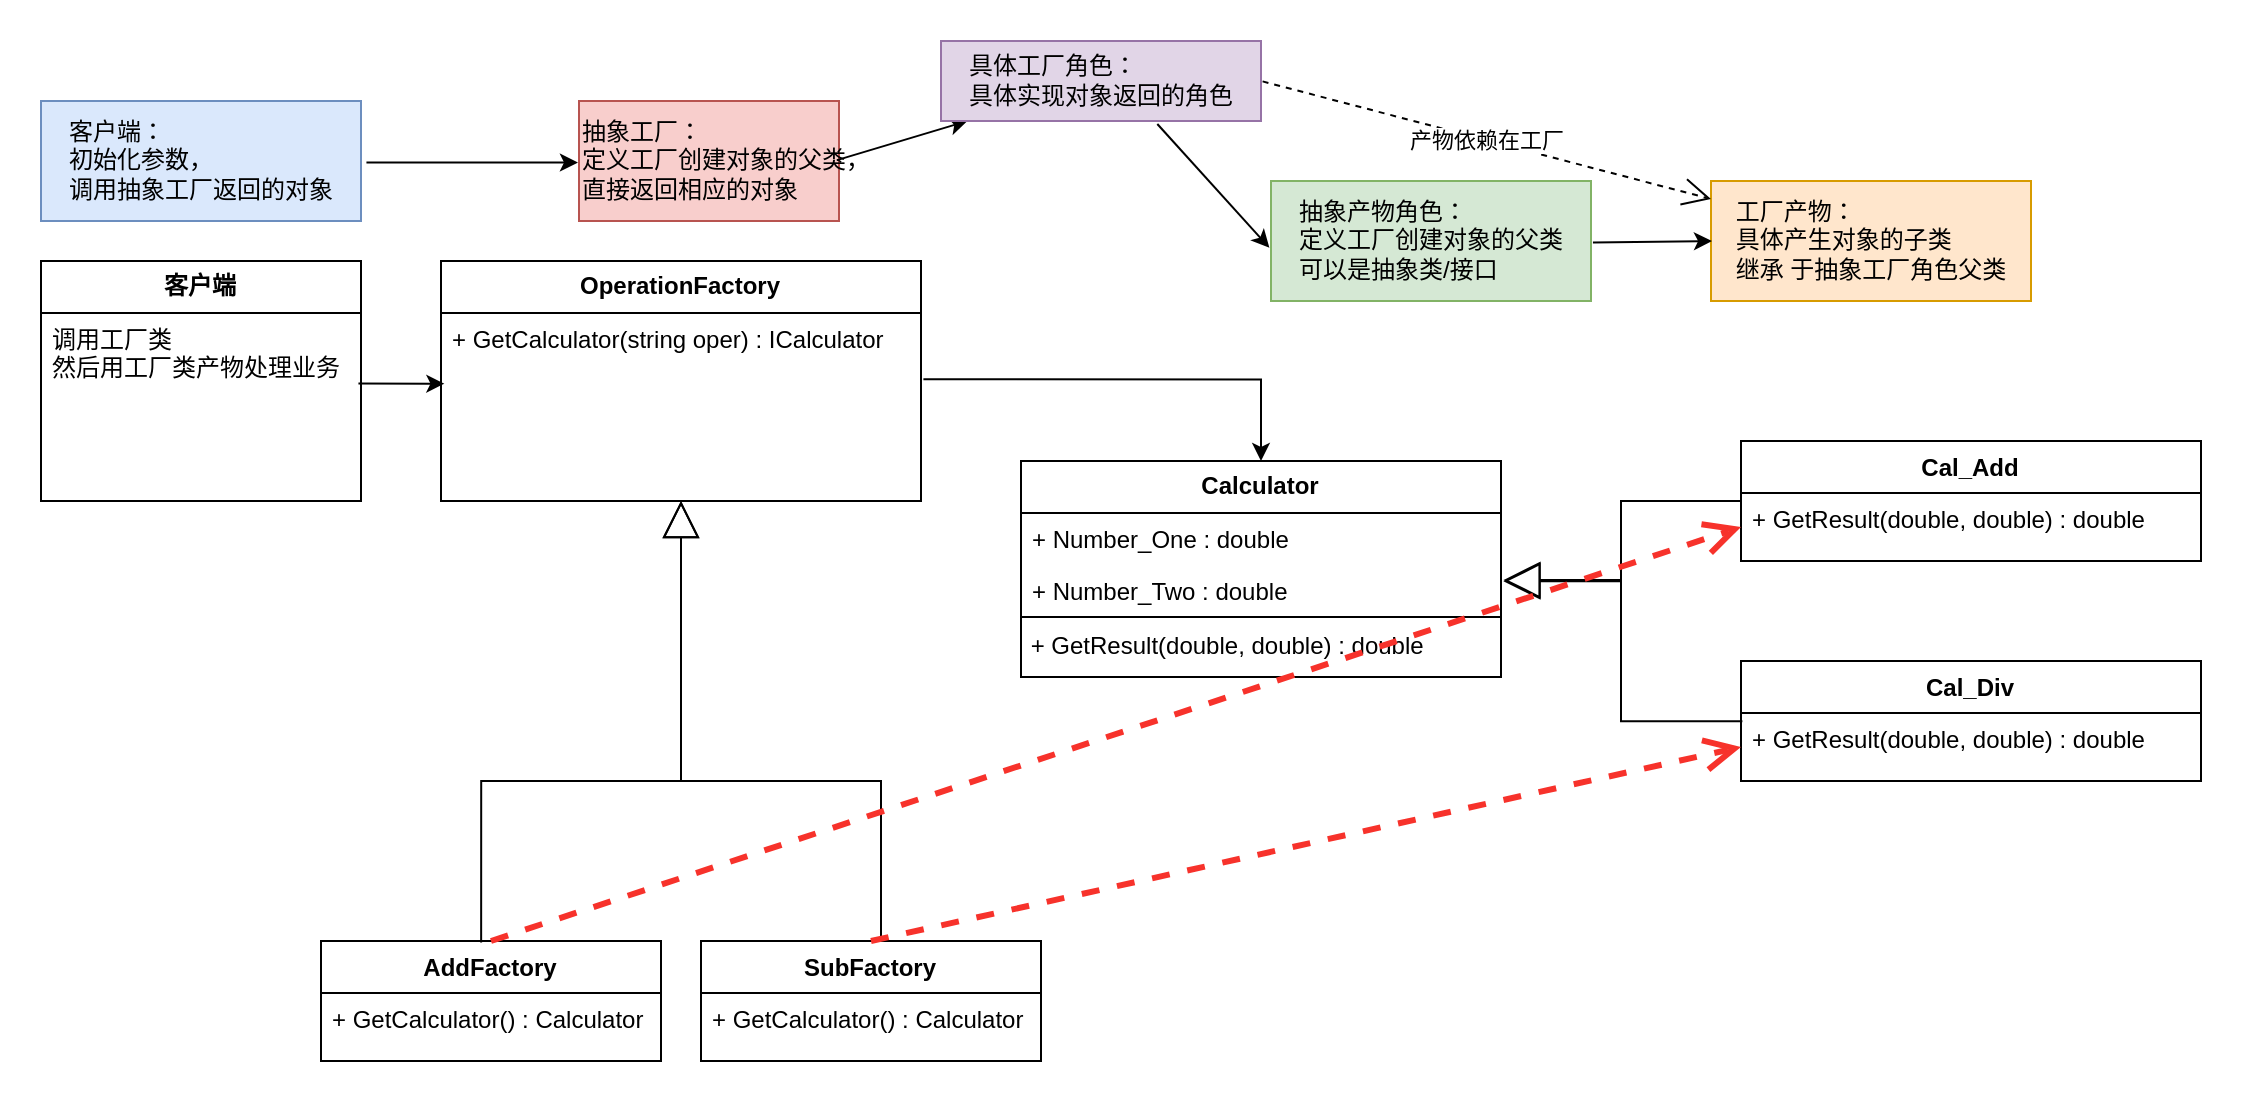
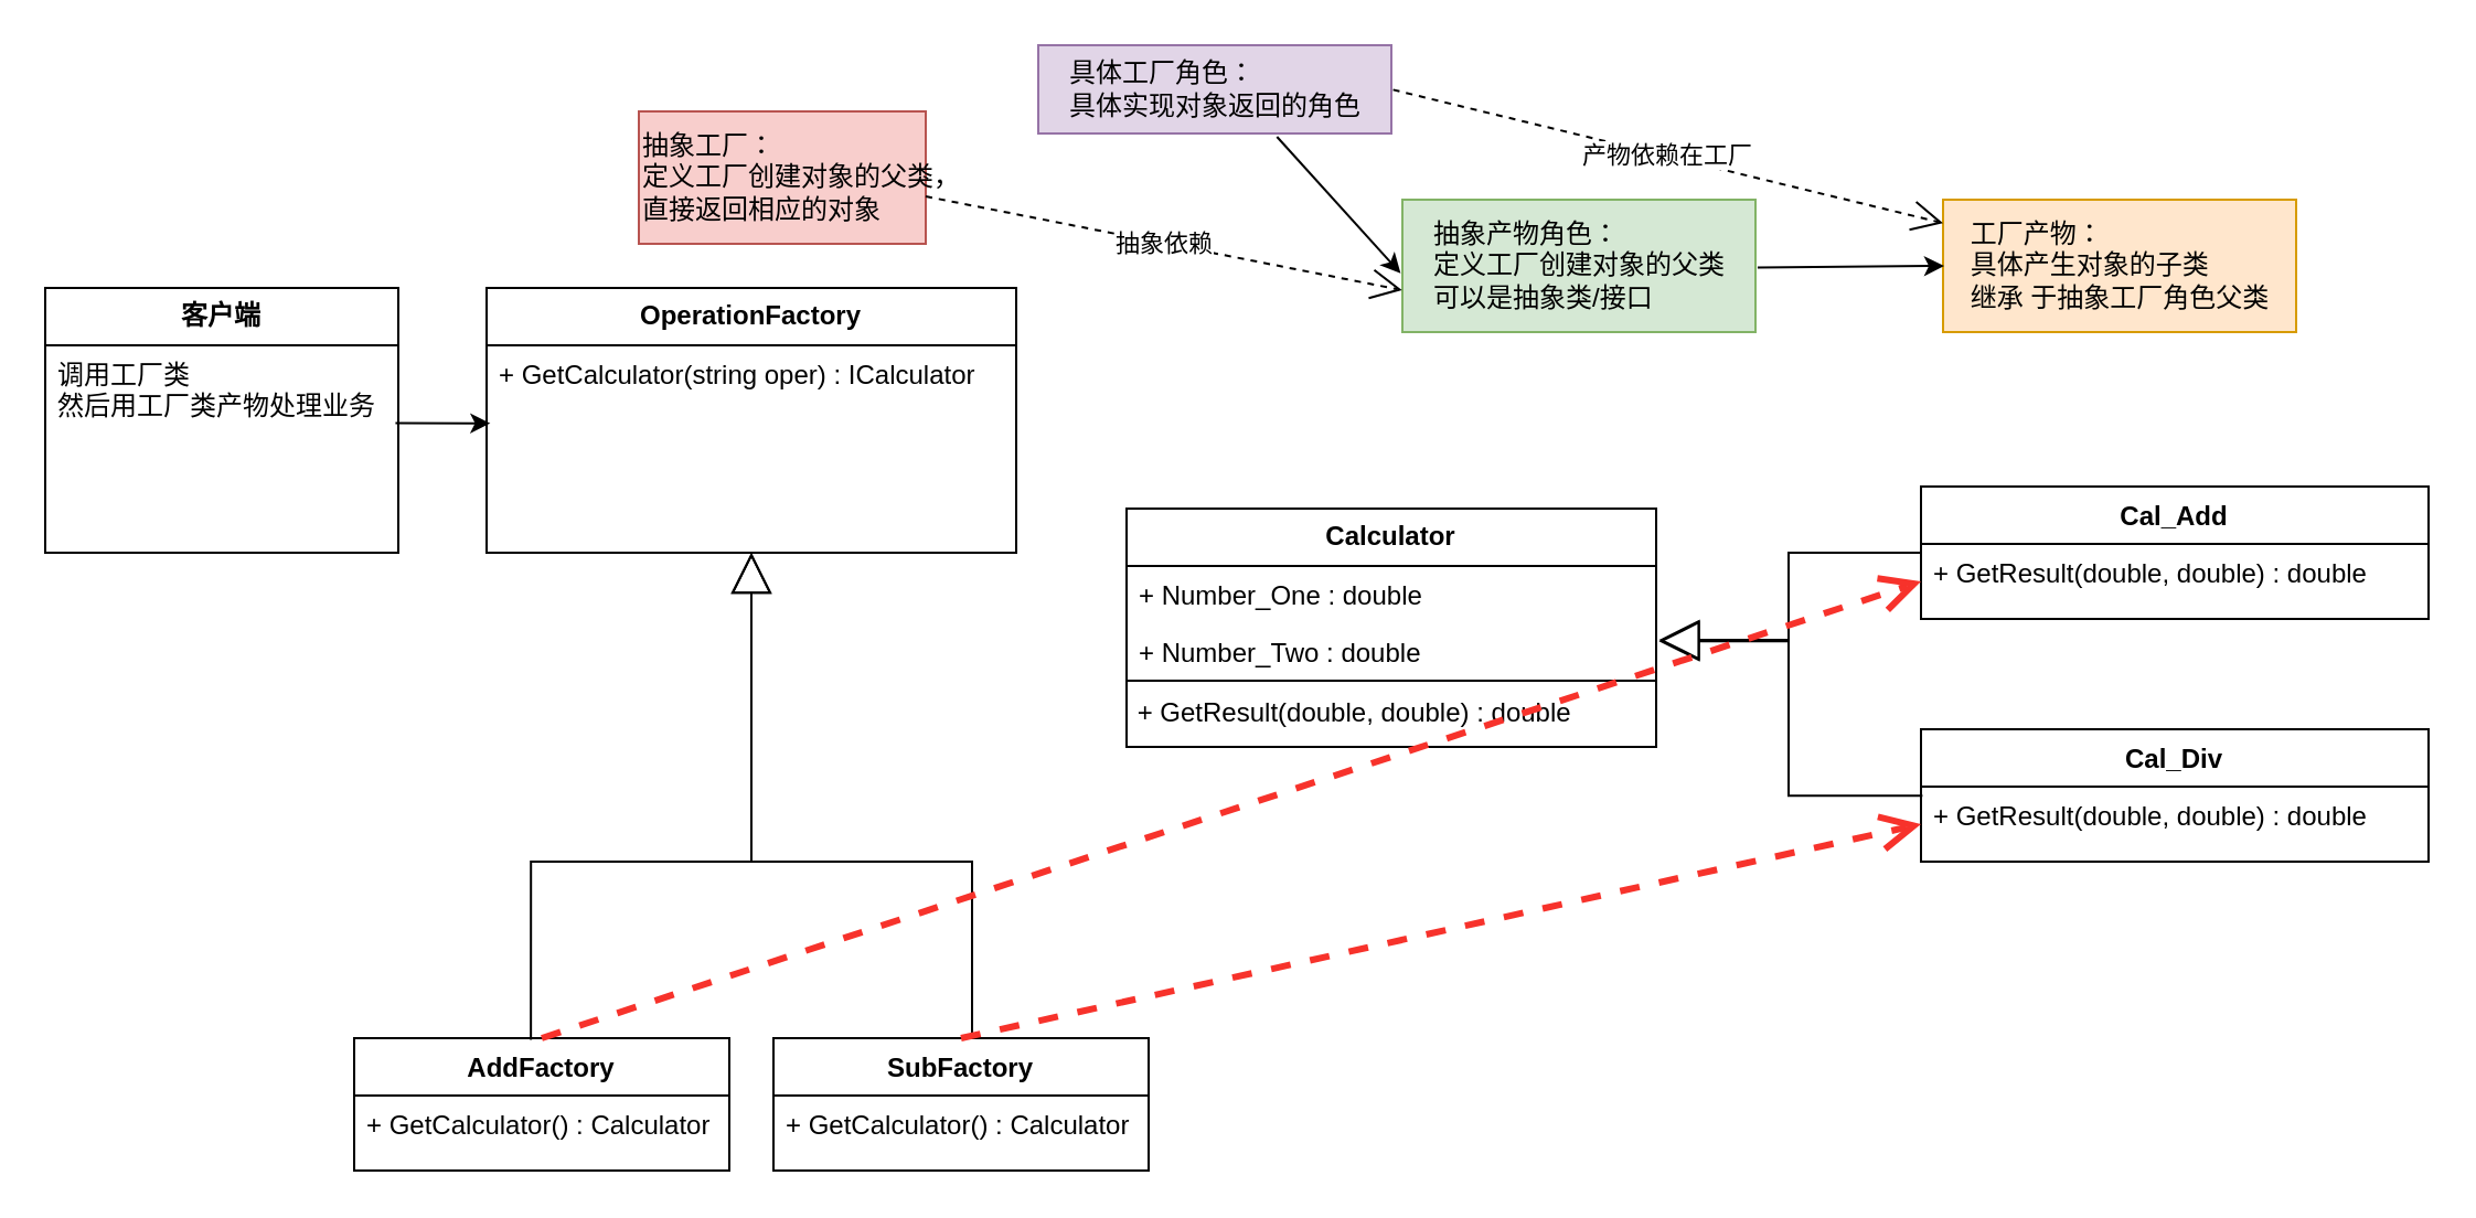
- <mxCell id="21" value="" style="edgeStyle=none;orthogonalLoop=1;jettySize=auto;html=1;rounded=0;exitX=0.992;exitY=0.493;exitDx=0;exitDy=0;exitPerimeter=0;" parent="1" edge="1" target="33" source="6"><mxGeometry width="100" relative="1" as="geometry"><mxPoint x="418.74" y="60" as="sourcePoint" /><mxPoint x="550" y="30" as="targetPoint" /><Array as="points" /></mxGeometry></mxCell>
- <mxCell id="7" value="&lt;div style=&quot;text-align: left;&quot;&gt;&lt;span style=&quot;background-color: initial;&quot;&gt;客户端：&lt;/span&gt;&lt;/div&gt;&lt;div style=&quot;text-align: left;&quot;&gt;&lt;span style=&quot;background-color: initial;&quot;&gt;初始化参数，&lt;/span&gt;&lt;/div&gt;&lt;div style=&quot;text-align: left;&quot;&gt;&lt;span style=&quot;background-color: initial;&quot;&gt;调用抽象工厂返回的对象&lt;/span&gt;&lt;/div&gt;" style="text;html=1;align=center;verticalAlign=middle;resizable=0;points=[];autosize=1;strokeColor=#6c8ebf;fillColor=#dae8fc;" parent="1" vertex="1"><mxGeometry y="50" width="160" height="60" as="geometry" x="20" /></mxCell>
- <mxCell id="8" value="" style="edgeStyle=none;orthogonalLoop=1;jettySize=auto;html=1;rounded=0;entryX=-0.004;entryY=0.513;entryDx=0;entryDy=0;entryPerimeter=0;exitX=1.017;exitY=0.513;exitDx=0;exitDy=0;exitPerimeter=0;" parent="1" edge="1" target="6" source="7"><mxGeometry width="100" relative="1" as="geometry"><mxPoint x="180" y="60.127" as="sourcePoint" /><mxPoint x="288.48" y="60.3" as="targetPoint" /><Array as="points" /></mxGeometry></mxCell>
+ <mxCell id="36" value="抽象依赖" style="endArrow=open;endSize=12;dashed=1;html=1;rounded=0;exitX=1;exitY=0.642;exitDx=0;exitDy=0;exitPerimeter=0;entryX=-0.001;entryY=0.683;entryDx=0;entryDy=0;entryPerimeter=0;" edge="1" parent="1" source="6" target="19"><mxGeometry width="160" relative="1" as="geometry"><mxPoint x="460" y="120" as="sourcePoint" /><mxPoint x="709" y="181" as="targetPoint" /></mxGeometry></mxCell>
- <mxCell id="20" value="&lt;div style=&quot;text-align: left;&quot;&gt;&lt;span style=&quot;background-color: initial;&quot;&gt;工厂产物：&lt;/span&gt;&lt;/div&gt;&lt;div style=&quot;text-align: left;&quot;&gt;&lt;span style=&quot;background-color: initial;&quot;&gt;具体产生对象的子类&lt;/span&gt;&lt;/div&gt;&lt;div style=&quot;text-align: left;&quot;&gt;&lt;span style=&quot;background-color: initial;&quot;&gt;继承 于抽象工厂角色父类&lt;/span&gt;&lt;/div&gt;" style="text;html=1;align=center;verticalAlign=middle;resizable=0;points=[];autosize=1;strokeColor=#d79b00;fillColor=#ffe6cc;" parent="1" vertex="1"><mxGeometry x="855" y="90" width="160" height="60" as="geometry" /></mxCell>
+ <mxCell id="20" value="&lt;div style=&quot;text-align: left;&quot;&gt;&lt;span style=&quot;background-color: initial;&quot;&gt;工厂产物：&lt;/span&gt;&lt;/div&gt;&lt;div style=&quot;text-align: left;&quot;&gt;&lt;span style=&quot;background-color: initial;&quot;&gt;具体产生对象的子类&lt;/span&gt;&lt;/div&gt;&lt;div style=&quot;text-align: left;&quot;&gt;&lt;span style=&quot;background-color: initial;&quot;&gt;继承 于抽象工厂角色父类&lt;/span&gt;&lt;/div&gt;" style="text;html=1;align=center;verticalAlign=middle;resizable=0;points=[];autosize=1;strokeColor=#d79b00;fillColor=#ffe6cc;" parent="1" vertex="1"><mxGeometry x="880" y="90" width="160" height="60" as="geometry" /></mxCell>
- <mxCell id="31" value="" style="edgeStyle=orthogonalEdgeStyle;orthogonalLoop=1;jettySize=auto;html=1;rounded=0;exitX=1.005;exitY=0.353;exitDx=0;exitDy=0;exitPerimeter=0;entryX=0.5;entryY=0;entryDx=0;entryDy=0;" edge="1" parent="1" source="5" target="9"><mxGeometry width="100" relative="1" as="geometry"><mxPoint x="520" y="240" as="sourcePoint" /><mxPoint x="620" y="240" as="targetPoint" /></mxGeometry></mxCell>
